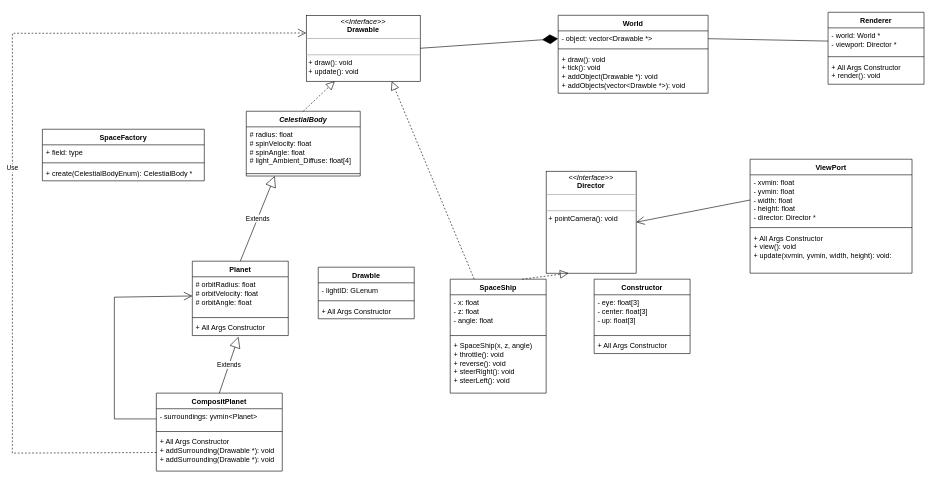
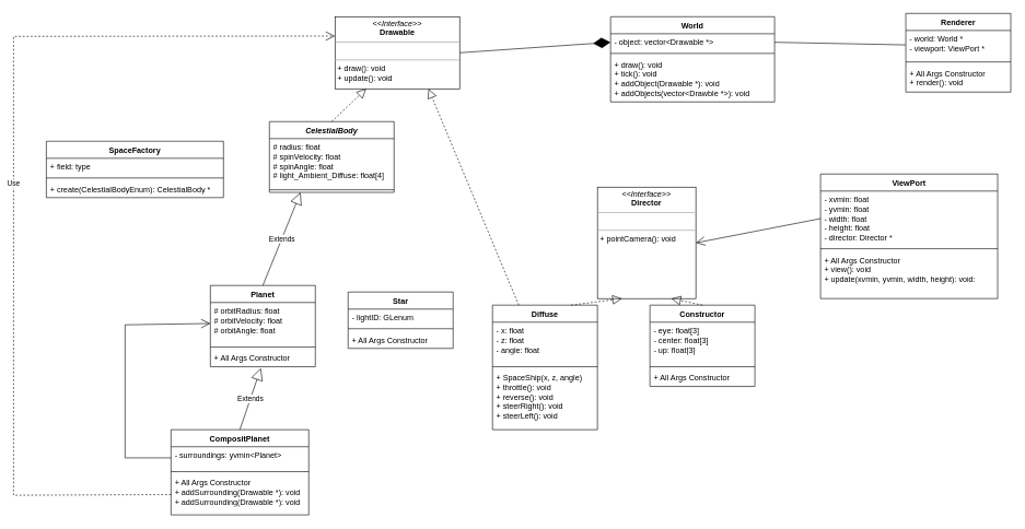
- <mxCell id="50" value="- world: World *&lt;br&gt;- viewport: Director *" style="text;strokeColor=none;fillColor=none;align=left;verticalAlign=top;spacingLeft=4;spacingRight=4;overflow=hidden;rotatable=0;points=[[0,0.5],[1,0.5]];portConstraint=eastwest;whiteSpace=wrap;html=1;" vertex="1" parent="49"><mxGeometry y="26" width="160" height="44" as="geometry" /></mxCell>
+ <mxCell id="50" value="- world: World *&lt;br&gt;- viewport: ViewPort *" style="text;strokeColor=none;fillColor=none;align=left;verticalAlign=top;spacingLeft=4;spacingRight=4;overflow=hidden;rotatable=0;points=[[0,0.5],[1,0.5]];portConstraint=eastwest;whiteSpace=wrap;html=1;" vertex="1" parent="49"><mxGeometry y="26" width="160" height="44" as="geometry" /></mxCell>
- <mxCell id="10" value="Drawble" style="swimlane;fontStyle=1;align=center;verticalAlign=top;childLayout=stackLayout;horizontal=1;startSize=26;horizontalStack=0;resizeParent=1;resizeParentMax=0;resizeLast=0;collapsible=1;marginBottom=0;whiteSpace=wrap;html=1;" vertex="1" parent="1"><mxGeometry x="530" y="445" width="160" height="86" as="geometry" /></mxCell>
+ <mxCell id="10" value="Star" style="swimlane;fontStyle=1;align=center;verticalAlign=top;childLayout=stackLayout;horizontal=1;startSize=26;horizontalStack=0;resizeParent=1;resizeParentMax=0;resizeLast=0;collapsible=1;marginBottom=0;whiteSpace=wrap;html=1;" vertex="1" parent="1"><mxGeometry x="530" y="445" width="160" height="86" as="geometry" /></mxCell>
+ <mxCell id="38" value="" style="endArrow=block;dashed=1;endFill=0;endSize=12;html=1;rounded=0;entryX=0.75;entryY=1;entryDx=0;entryDy=0;exitX=0.5;exitY=0;exitDx=0;exitDy=0;" edge="1" parent="1" source="28" target="20"><mxGeometry width="160" relative="1" as="geometry"><mxPoint x="850" y="485" as="sourcePoint" /><mxPoint x="603" y="355" as="targetPoint" /></mxGeometry></mxCell>
- <mxCell id="32" value="SpaceShip" style="swimlane;fontStyle=1;align=center;verticalAlign=top;childLayout=stackLayout;horizontal=1;startSize=26;horizontalStack=0;resizeParent=1;resizeParentMax=0;resizeLast=0;collapsible=1;marginBottom=0;whiteSpace=wrap;html=1;" vertex="1" parent="1"><mxGeometry x="750" y="465" width="160" height="190" as="geometry" /></mxCell>
+ <mxCell id="32" value="Diffuse" style="swimlane;fontStyle=1;align=center;verticalAlign=top;childLayout=stackLayout;horizontal=1;startSize=26;horizontalStack=0;resizeParent=1;resizeParentMax=0;resizeLast=0;collapsible=1;marginBottom=0;whiteSpace=wrap;html=1;" vertex="1" parent="1"><mxGeometry x="750" y="465" width="160" height="190" as="geometry" /></mxCell>
